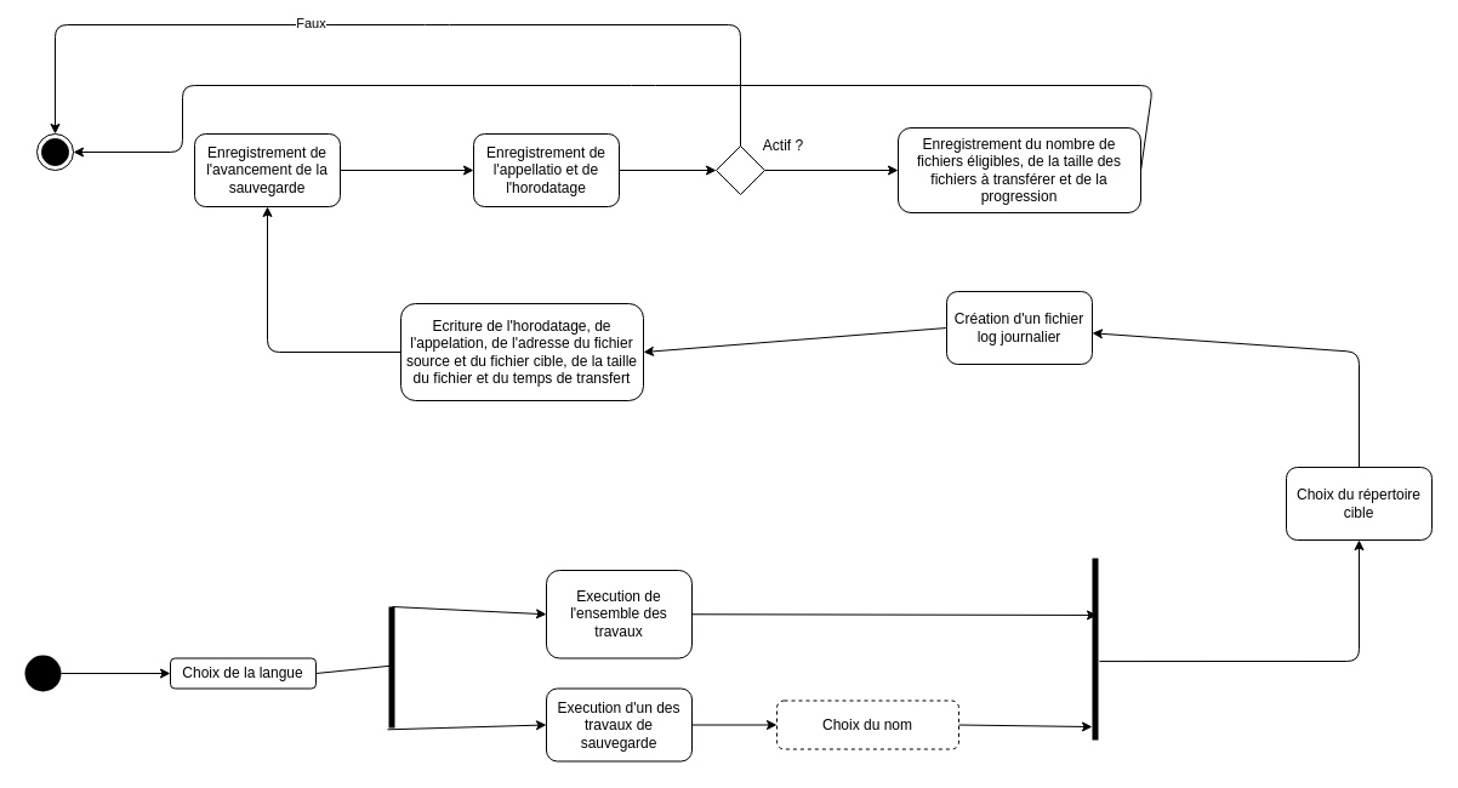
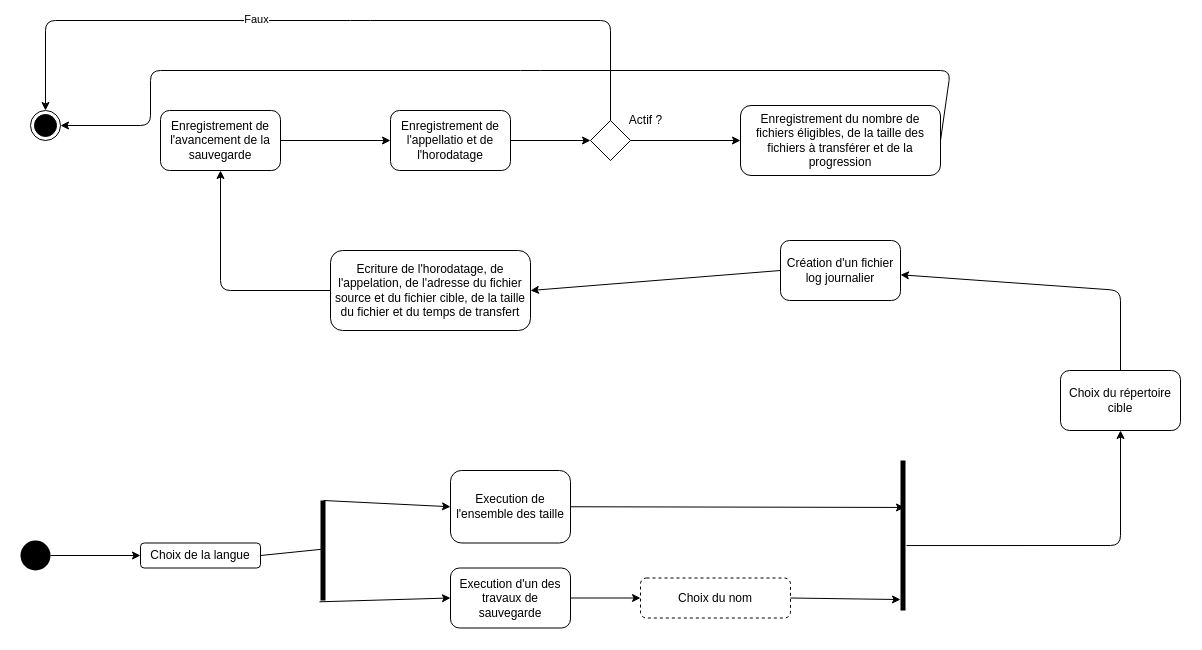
- <mxCell id="28" value="Choix du répertoire cible" style="rounded=1;whiteSpace=wrap;html=1;" vertex="1" parent="1"><mxGeometry x="1060" y="385" width="120" height="60" as="geometry" /></mxCell>
+ <mxCell id="28" value="Choix du répertoire cible" style="rounded=1;whiteSpace=wrap;html=1;" vertex="1" parent="1"><mxGeometry x="1060" y="370" width="120" height="60" as="geometry" /></mxCell>
- <mxCell id="10" value="Execution de l'ensemble des travaux" style="rounded=1;whiteSpace=wrap;html=1;" vertex="1" parent="1"><mxGeometry x="450" y="470" width="120" height="72.5" as="geometry" /></mxCell>
+ <mxCell id="10" value="Execution de l'ensemble des taille" style="rounded=1;whiteSpace=wrap;html=1;" vertex="1" parent="1"><mxGeometry x="450" y="470" width="120" height="72.5" as="geometry" /></mxCell>
